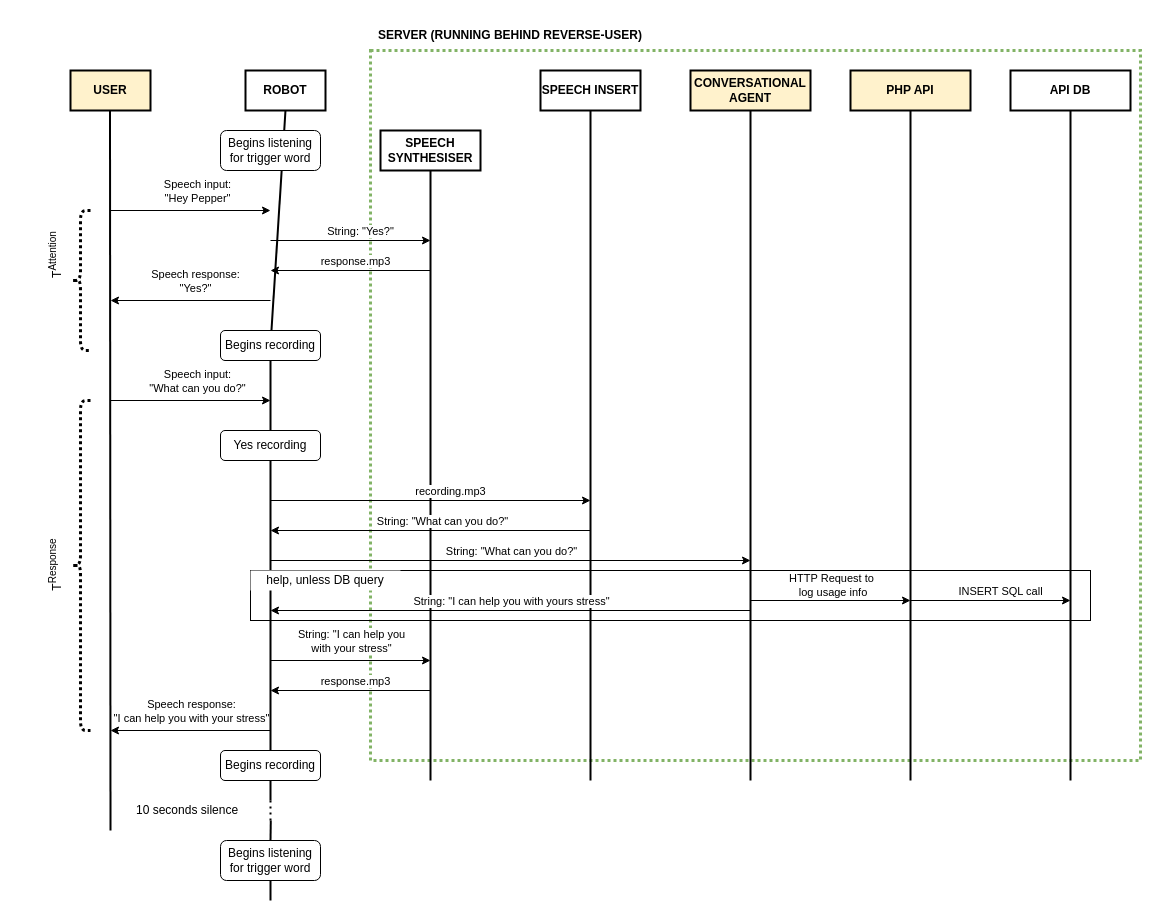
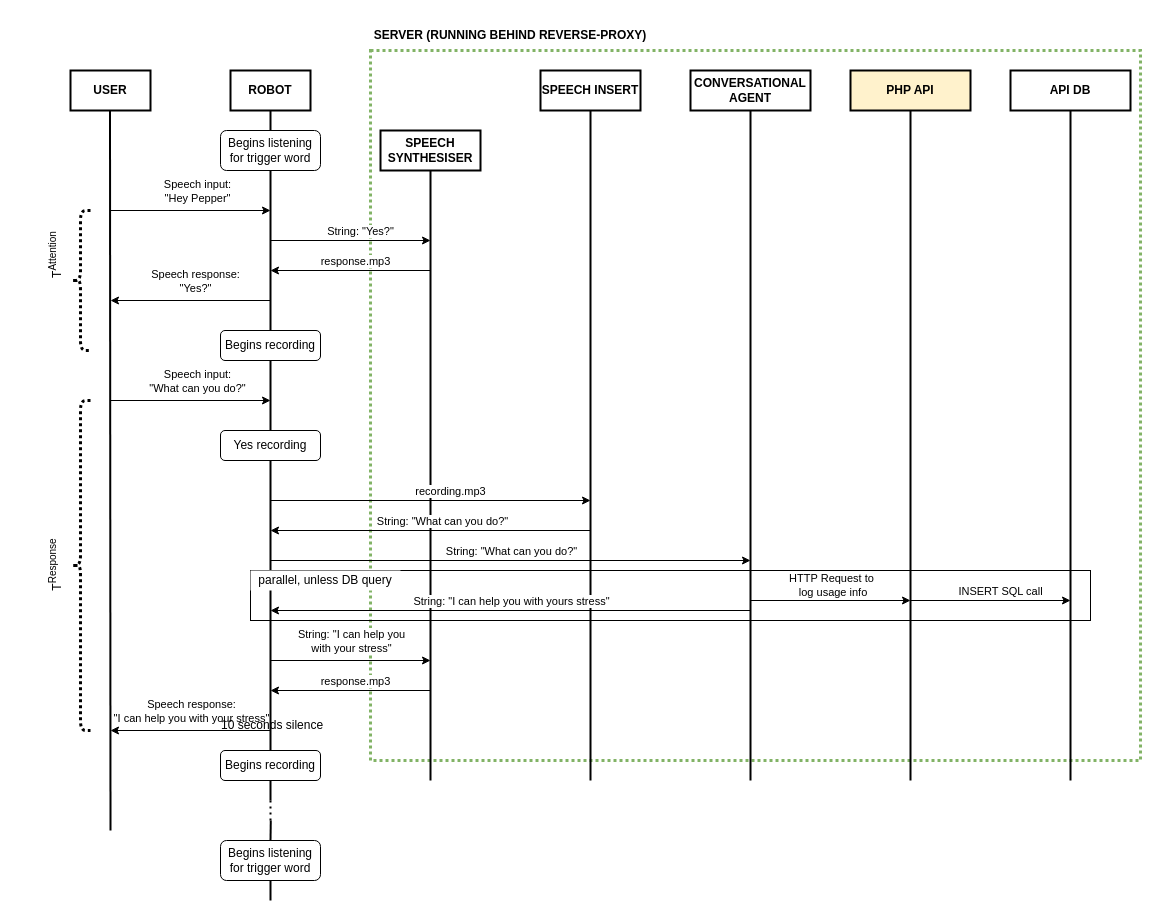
- <mxCell id="50" value="SERVER (RUNNING BEHIND REVERSE-USER)" style="text;html=1;strokeColor=none;fillColor=none;align=center;verticalAlign=middle;whiteSpace=wrap;rounded=0;dashed=1;dashPattern=1 1;fontStyle=1" vertex="1" parent="1"><mxGeometry x="370" y="20" width="280" height="30" as="geometry" /></mxCell>
+ <mxCell id="50" value="SERVER (RUNNING BEHIND REVERSE-PROXY)" style="text;html=1;strokeColor=none;fillColor=none;align=center;verticalAlign=middle;whiteSpace=wrap;rounded=0;dashed=1;dashPattern=1 1;fontStyle=1" vertex="1" parent="1"><mxGeometry x="370" y="20" width="280" height="30" as="geometry" /></mxCell>
- <mxCell id="4" value="USER" style="rounded=0;whiteSpace=wrap;html=1;strokeWidth=2;fontStyle=1;fillColor=#fff2cc;" vertex="1" parent="1"><mxGeometry x="70" y="70" width="80" height="40" as="geometry" /></mxCell>
+ <mxCell id="4" value="USER" style="rounded=0;whiteSpace=wrap;html=1;strokeWidth=2;fontStyle=1" vertex="1" parent="1"><mxGeometry x="70" y="70" width="80" height="40" as="geometry" /></mxCell>
- <mxCell id="5" value="ROBOT" style="rounded=0;whiteSpace=wrap;html=1;strokeWidth=2;fontStyle=1" vertex="1" parent="1"><mxGeometry x="245" y="70" width="80" height="40" as="geometry" /></mxCell>
+ <mxCell id="5" value="ROBOT" style="rounded=0;whiteSpace=wrap;html=1;strokeWidth=2;fontStyle=1" vertex="1" parent="1"><mxGeometry x="230" y="70" width="80" height="40" as="geometry" /></mxCell>
- <mxCell id="30" value="CONVERSATIONAL&lt;br&gt;AGENT" style="rounded=0;whiteSpace=wrap;html=1;strokeWidth=2;fontStyle=1;fillColor=#fff2cc;" vertex="1" parent="1"><mxGeometry x="690" y="70" width="120" height="40" as="geometry" /></mxCell>
+ <mxCell id="30" value="CONVERSATIONAL&lt;br&gt;AGENT" style="rounded=0;whiteSpace=wrap;html=1;strokeWidth=2;fontStyle=1" vertex="1" parent="1"><mxGeometry x="690" y="70" width="120" height="40" as="geometry" /></mxCell>
- <mxCell id="53" value="help, unless DB query" style="text;html=1;strokeColor=none;fillColor=default;align=center;verticalAlign=middle;whiteSpace=wrap;rounded=0;" vertex="1" parent="1"><mxGeometry x="250" y="570" width="150" height="20" as="geometry" /></mxCell>
+ <mxCell id="53" value="parallel, unless DB query" style="text;html=1;strokeColor=none;fillColor=default;align=center;verticalAlign=middle;whiteSpace=wrap;rounded=0;" vertex="1" parent="1"><mxGeometry x="250" y="570" width="150" height="20" as="geometry" /></mxCell>
- <mxCell id="61" value="10 seconds silence" style="text;strokeColor=none;fillColor=none;align=left;verticalAlign=middle;spacingLeft=4;spacingRight=4;overflow=hidden;points=[[0,0.5],[1,0.5]];portConstraint=eastwest;rotatable=0;" vertex="1" parent="1"><mxGeometry x="130" y="794" width="115" height="30" as="geometry" /></mxCell>
+ <mxCell id="61" value="10 seconds silence" style="text;strokeColor=none;fillColor=none;align=left;verticalAlign=middle;spacingLeft=4;spacingRight=4;overflow=hidden;points=[[0,0.5],[1,0.5]];portConstraint=eastwest;rotatable=0;" vertex="1" parent="1"><mxGeometry x="215" y="709" width="115" height="30" as="geometry" /></mxCell>
